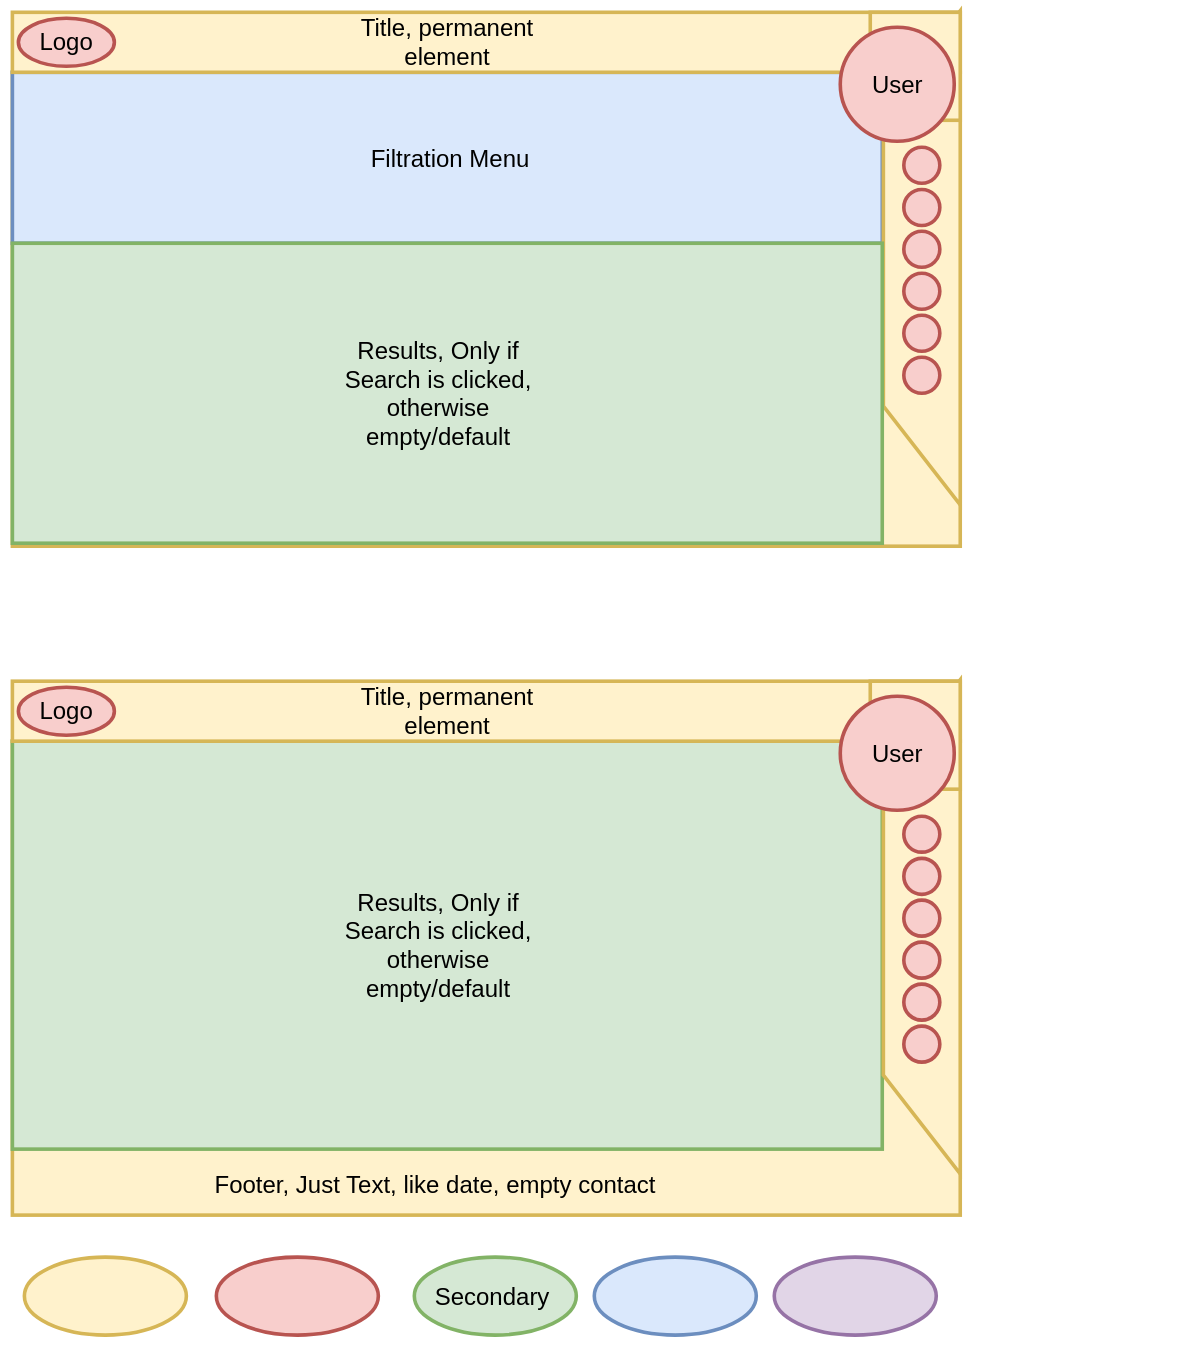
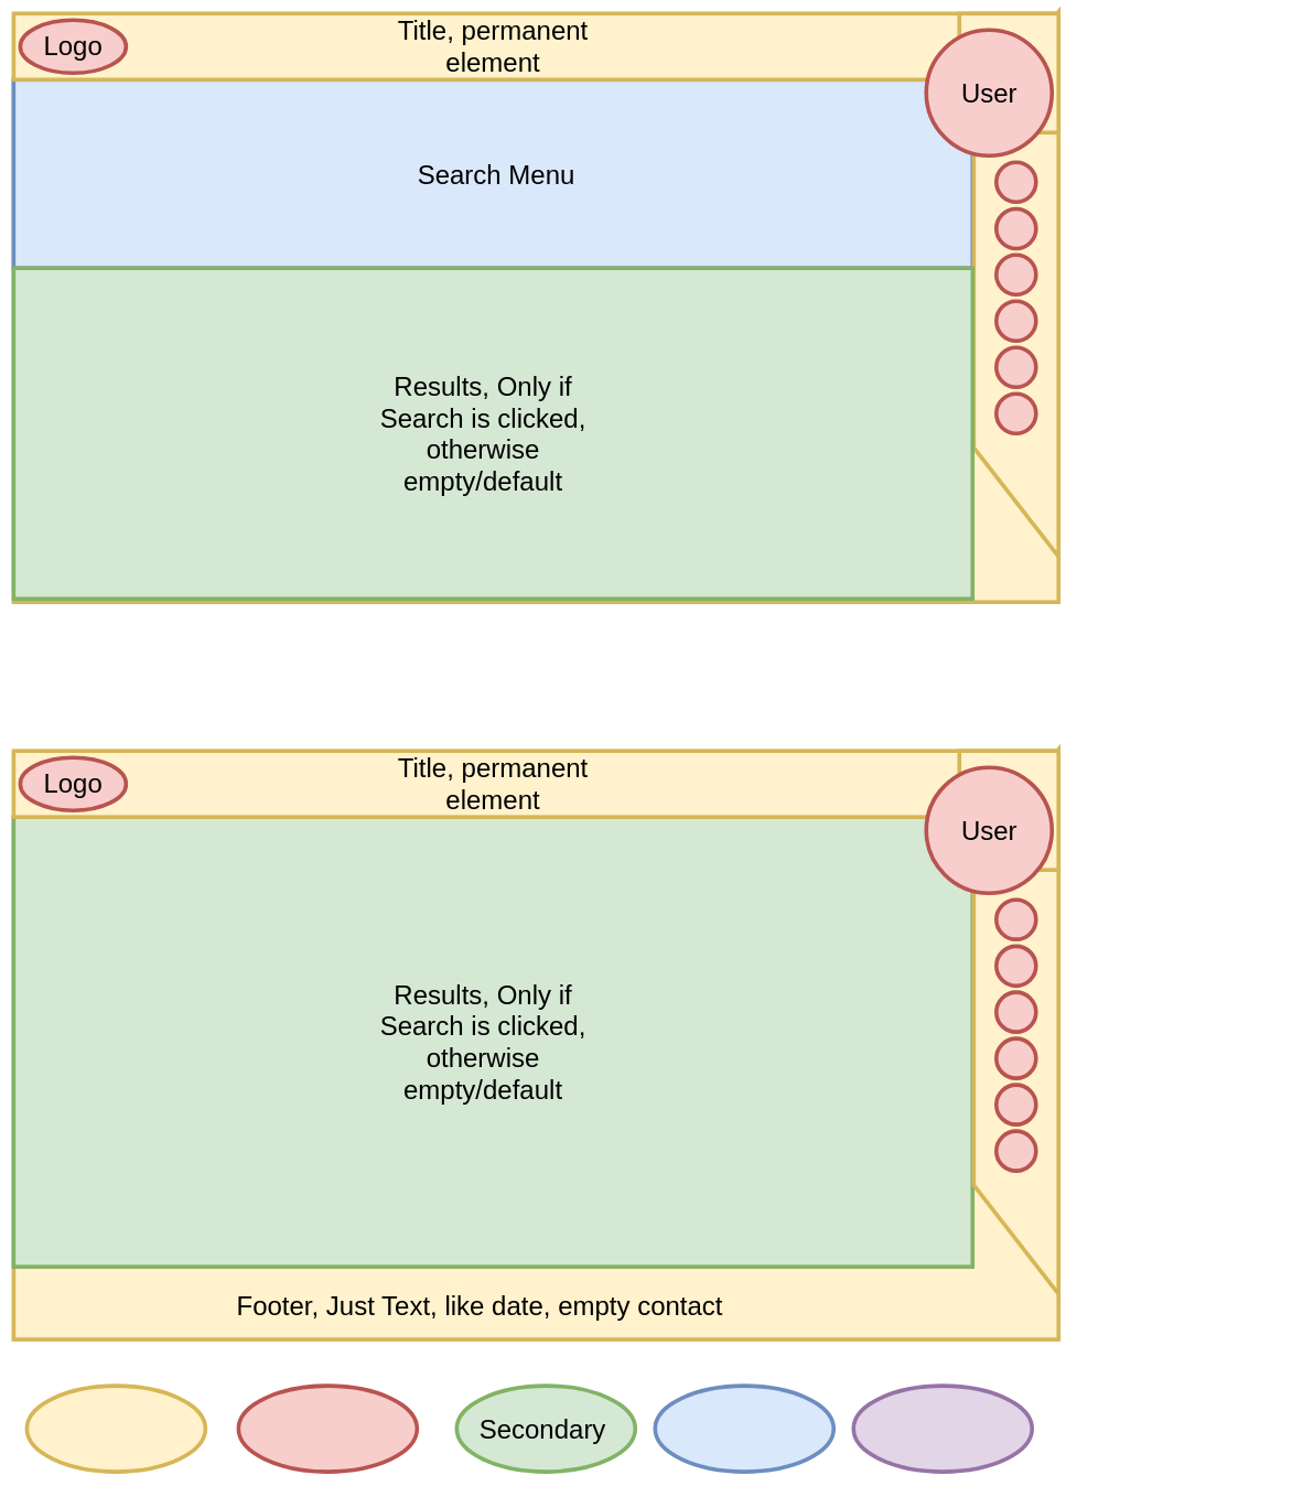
- <mxCell id="18" value="Filtration Menu" style="text;html=1;strokeColor=none;fillColor=none;align=center;verticalAlign=middle;whiteSpace=wrap;rounded=0;fontSize=40;" vertex="1" parent="1"><mxGeometry x="550" y="223.75" width="400" height="77.5" as="geometry" /></mxCell>
+ <mxCell id="18" value="Search Menu" style="text;html=1;strokeColor=none;fillColor=none;align=center;verticalAlign=middle;whiteSpace=wrap;rounded=0;fontSize=40;" vertex="1" parent="1"><mxGeometry x="550" y="223.75" width="400" height="77.5" as="geometry" /></mxCell>
